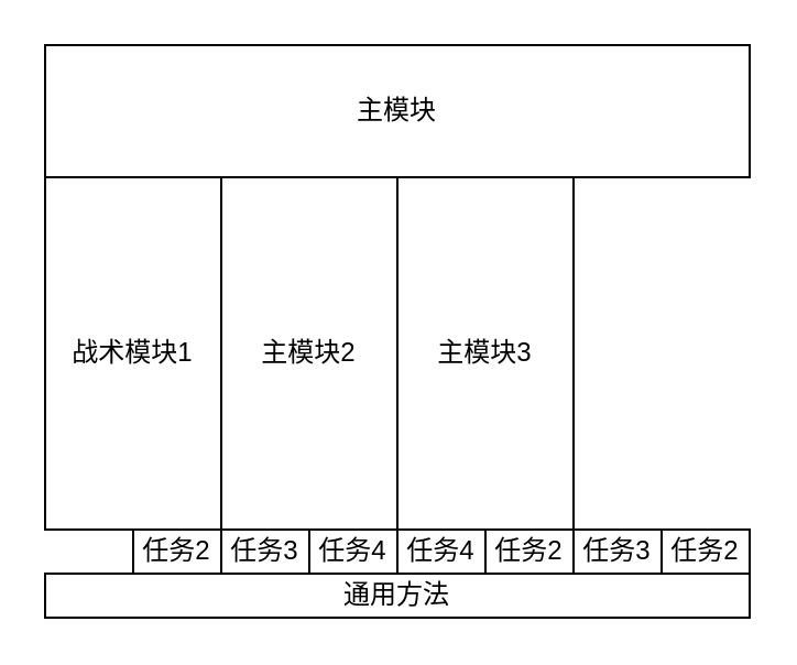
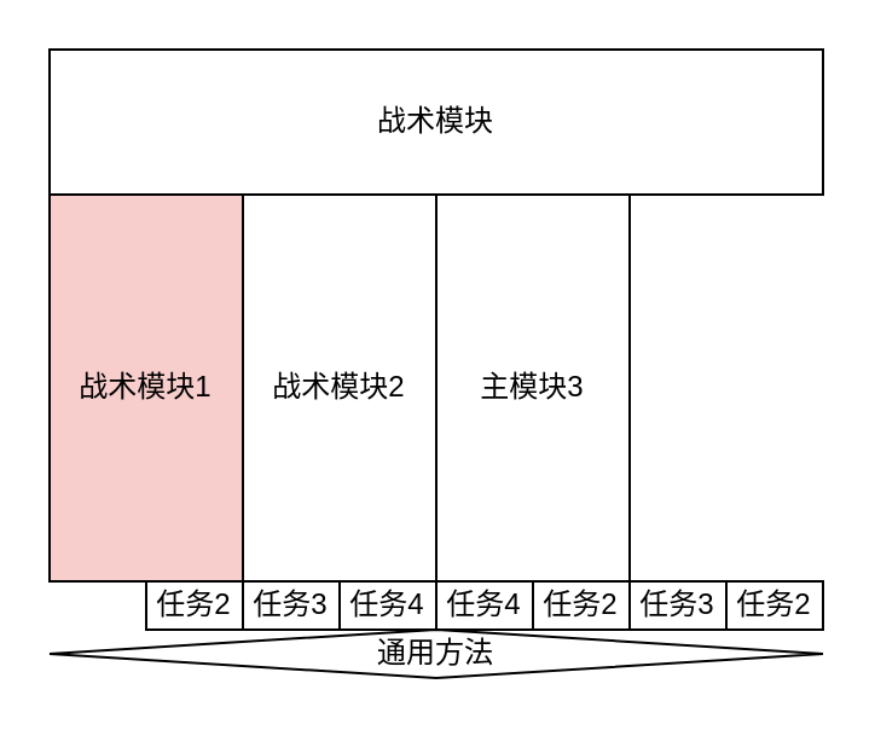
- <mxCell id="13" value="主模块" style="rounded=0;whiteSpace=wrap;html=1;" vertex="1" parent="1"><mxGeometry width="320" height="60" as="geometry" x="20" y="20" /></mxCell>
+ <mxCell id="13" value="战术模块" style="rounded=0;whiteSpace=wrap;html=1;" vertex="1" parent="1"><mxGeometry width="320" height="60" as="geometry" x="20" y="20" /></mxCell>
- <mxCell id="2" value="战术模块1" style="rounded=0;whiteSpace=wrap;html=1;" vertex="1" parent="1"><mxGeometry y="80" width="80" height="160" as="geometry" x="20" /></mxCell>
+ <mxCell id="2" value="战术模块1" style="rounded=0;whiteSpace=wrap;html=1;fillColor=#f8cecc;" vertex="1" parent="1"><mxGeometry y="80" width="80" height="160" as="geometry" x="20" /></mxCell>
- <mxCell id="3" value="主模块2" style="rounded=0;whiteSpace=wrap;html=1;" vertex="1" parent="1"><mxGeometry x="100" y="80" width="80" height="160" as="geometry" /></mxCell>
+ <mxCell id="3" value="战术模块2" style="rounded=0;whiteSpace=wrap;html=1;" vertex="1" parent="1"><mxGeometry x="100" y="80" width="80" height="160" as="geometry" /></mxCell>
- <mxCell id="12" value="通用方法" style="rounded=0;whiteSpace=wrap;html=1;" vertex="1" parent="1"><mxGeometry y="260" width="320" height="20" as="geometry" x="20" /></mxCell>
+ <mxCell id="12" value="通用方法" style="rhombus;whiteSpace=wrap;html=1;" vertex="1" parent="1"><mxGeometry y="260" width="320" height="20" as="geometry" x="20" /></mxCell>
